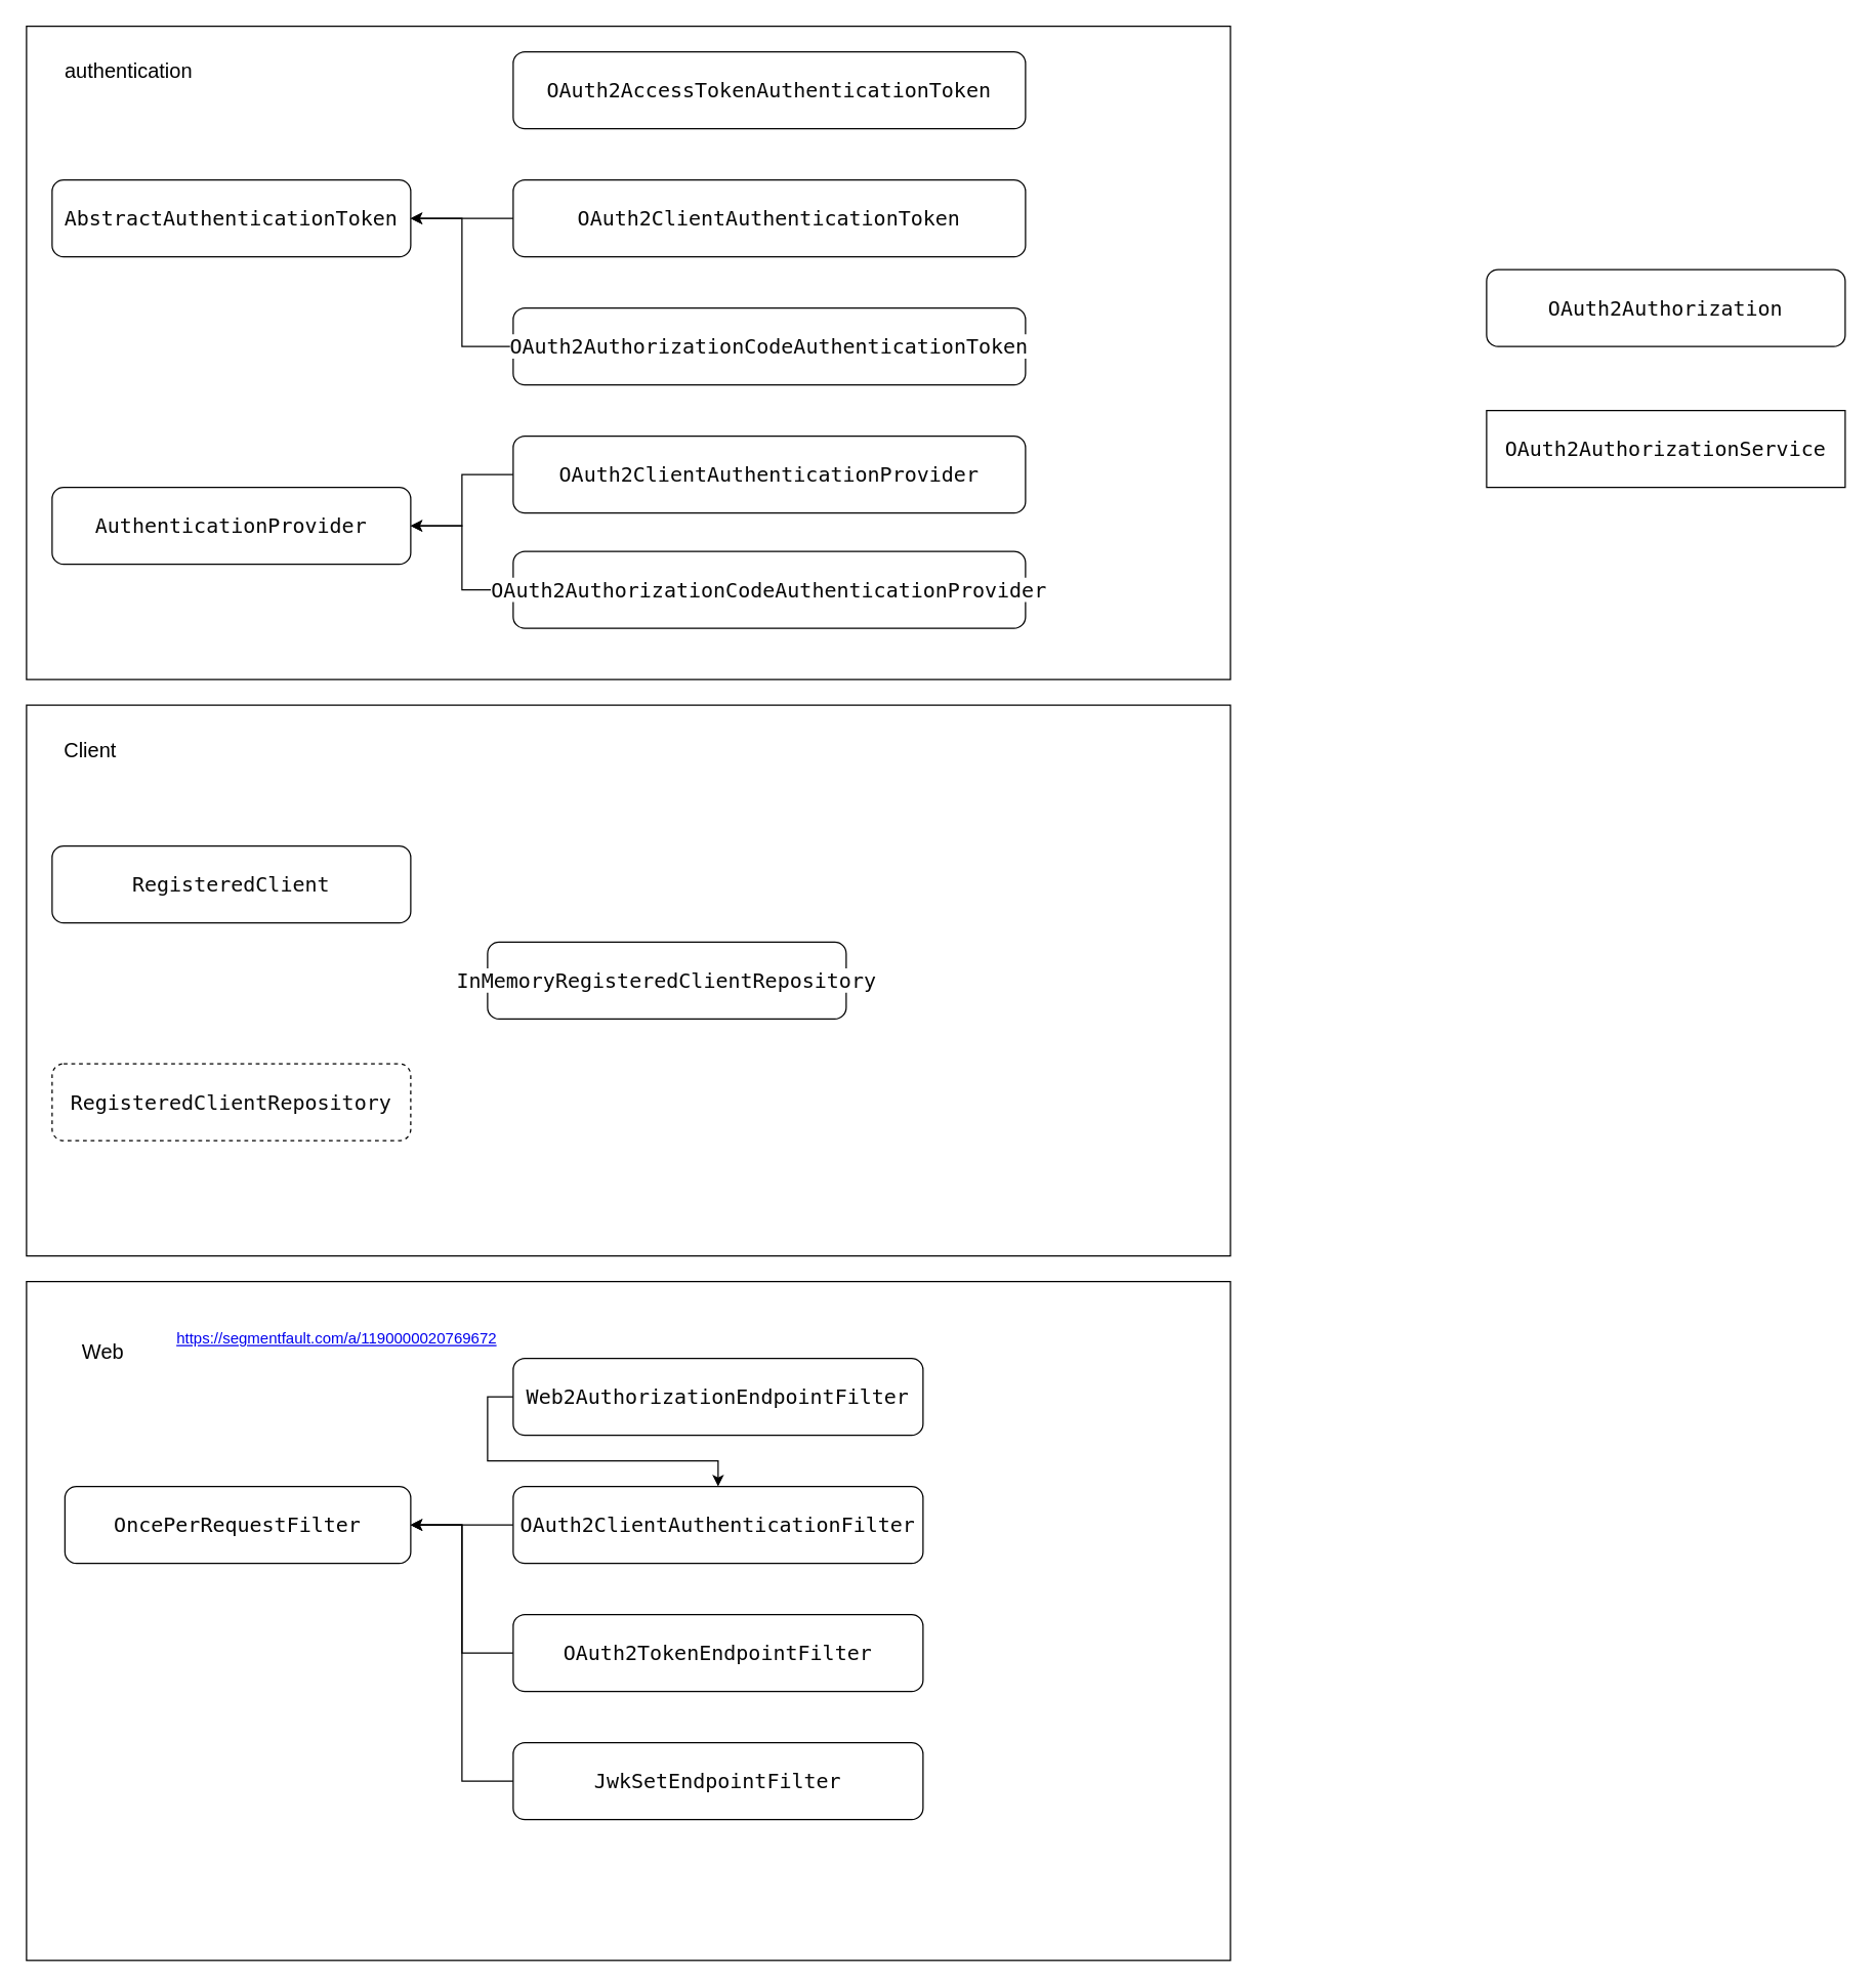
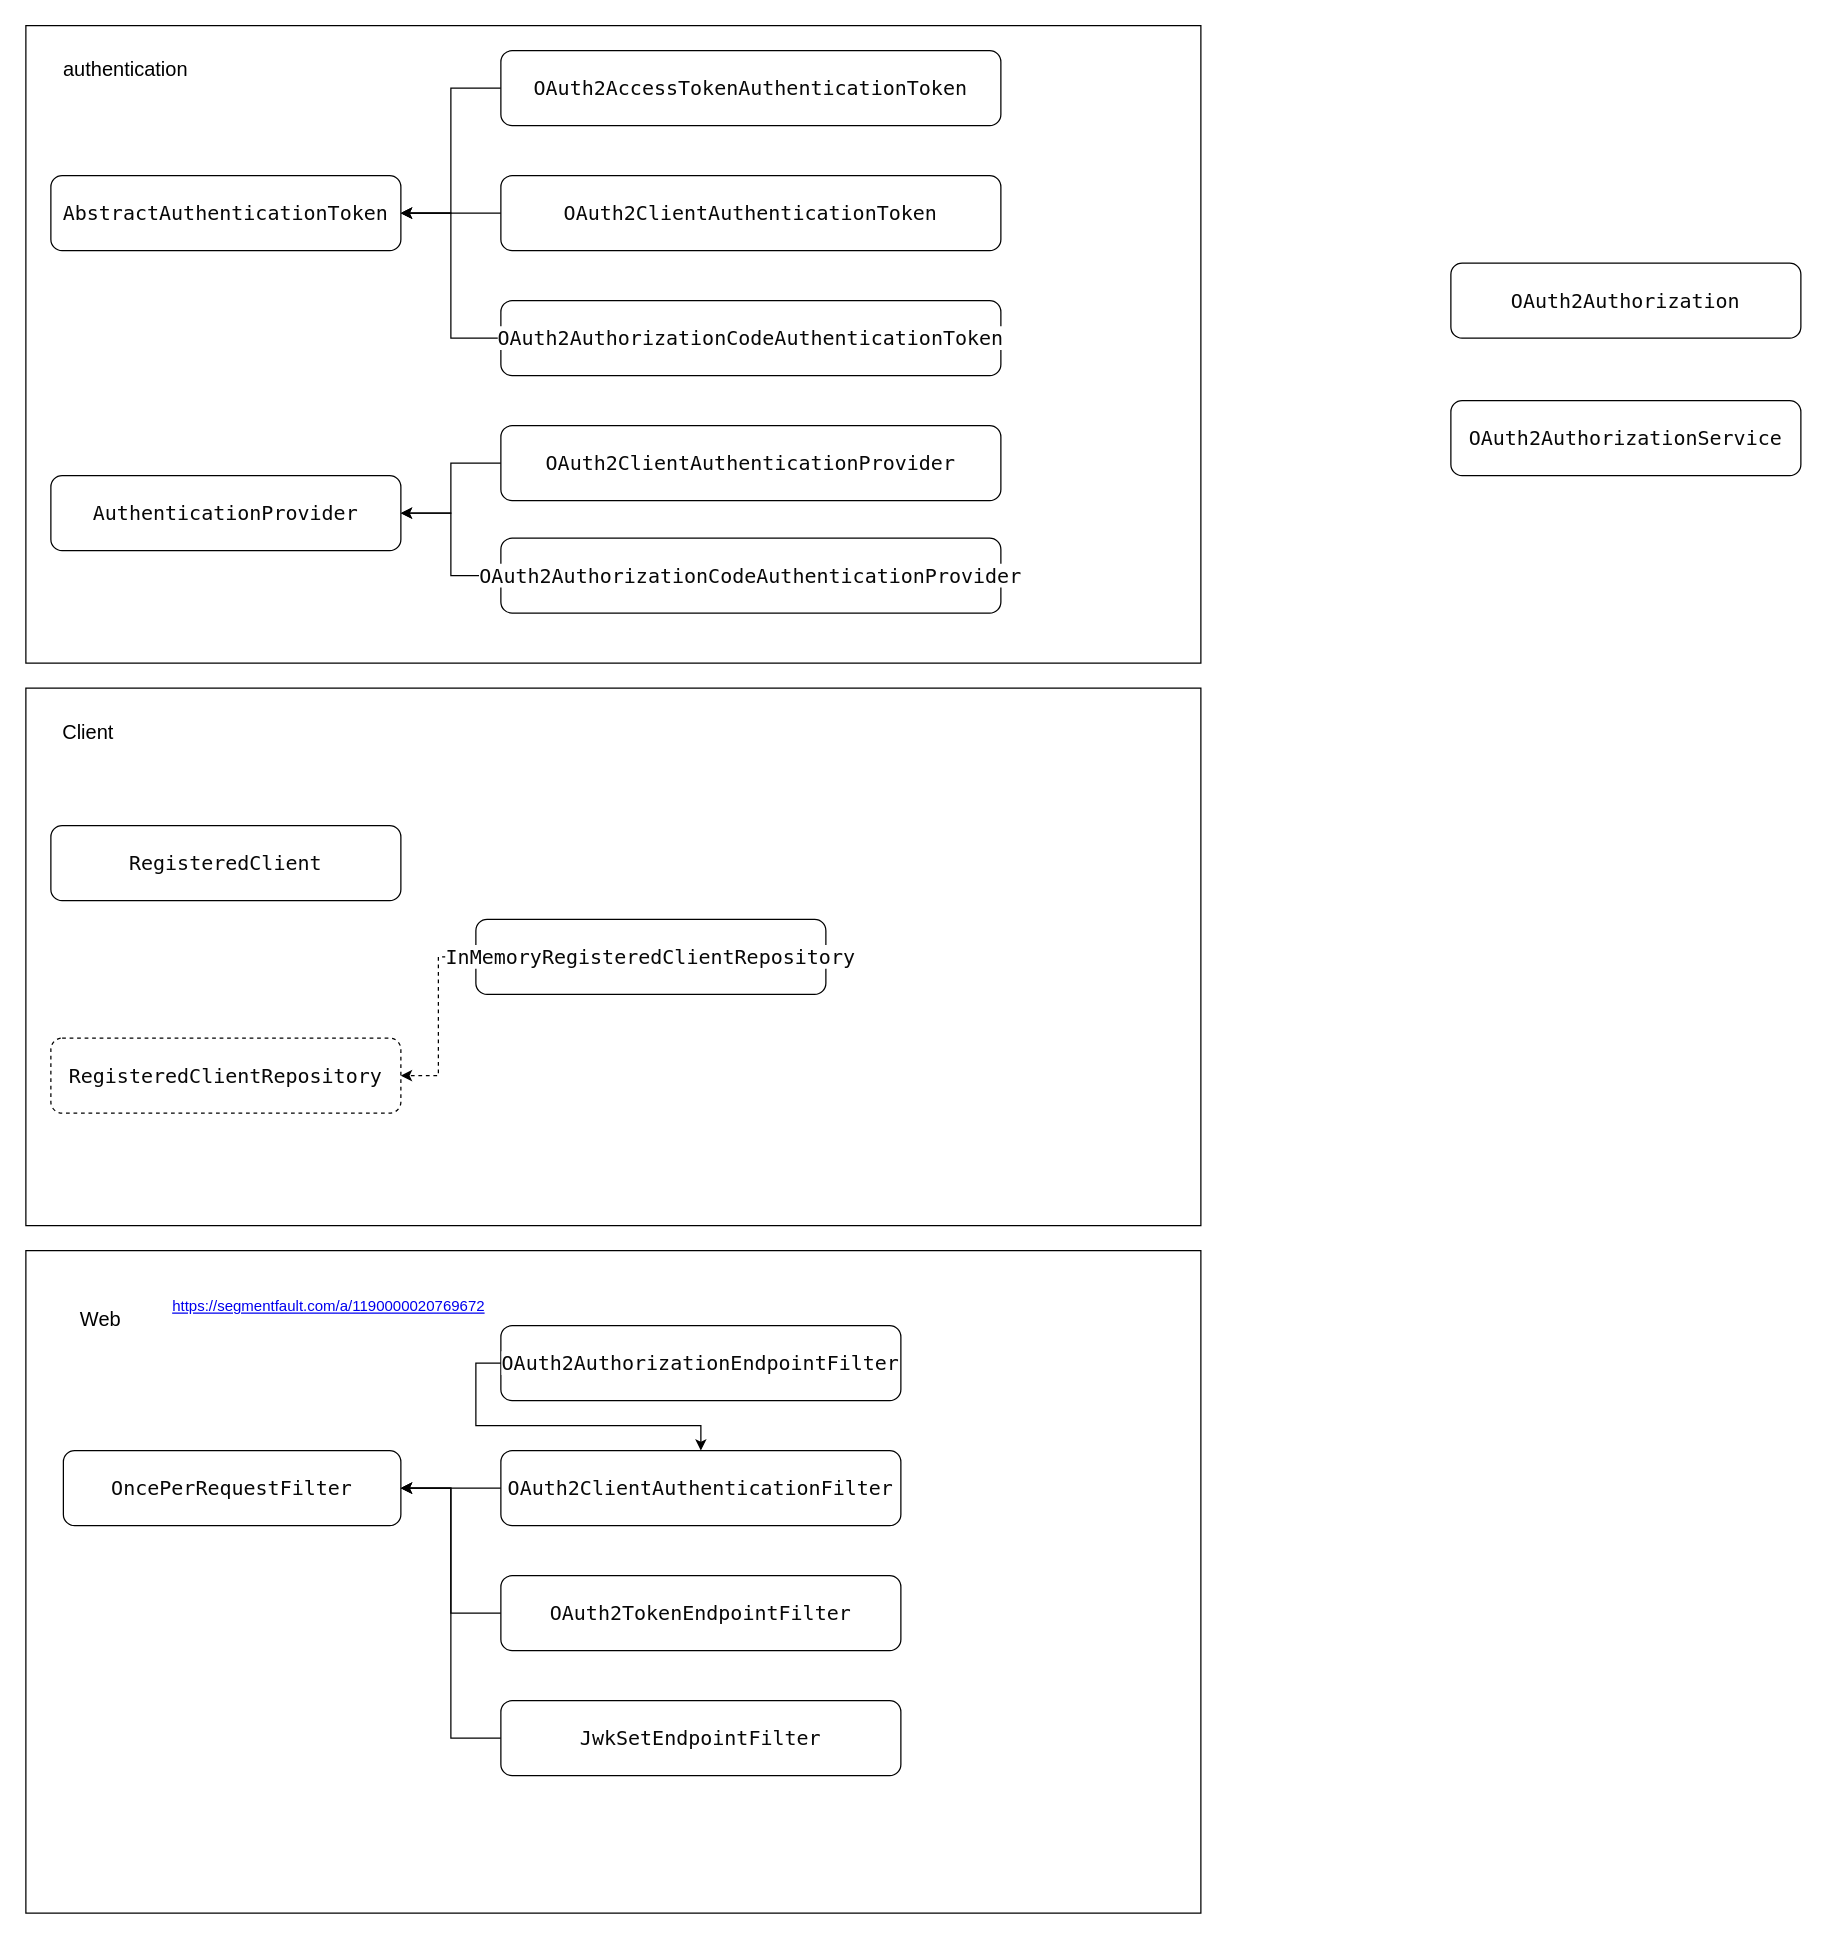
+ <mxCell id="4" style="edgeStyle=orthogonalEdgeStyle;rounded=0;orthogonalLoop=1;jettySize=auto;html=1;exitX=0;exitY=0.5;exitDx=0;exitDy=0;entryX=1;entryY=0.5;entryDx=0;entryDy=0;" edge="1" parent="1" source="5" target="3"><mxGeometry relative="1" as="geometry" /></mxCell>
- <mxCell id="30" value="&lt;div style=&quot;background-color:#ffffff;color:#080808&quot;&gt;&lt;pre style=&quot;font-family:'JetBrains Mono',monospace;font-size:12.0pt;&quot;&gt;&lt;div&gt;&lt;pre style=&quot;font-family:'JetBrains Mono',monospace;font-size:12.0pt;&quot;&gt;OAuth2AuthorizationService&lt;/pre&gt;&lt;/div&gt;&lt;/pre&gt;&lt;/div&gt;" style="whiteSpace=wrap;html=1;rounded=0;" vertex="1" parent="1"><mxGeometry x="1160" y="320" width="280" height="60" as="geometry" /></mxCell>
+ <mxCell id="30" value="&lt;div style=&quot;background-color:#ffffff;color:#080808&quot;&gt;&lt;pre style=&quot;font-family:'JetBrains Mono',monospace;font-size:12.0pt;&quot;&gt;&lt;div&gt;&lt;pre style=&quot;font-family:'JetBrains Mono',monospace;font-size:12.0pt;&quot;&gt;OAuth2AuthorizationService&lt;/pre&gt;&lt;/div&gt;&lt;/pre&gt;&lt;/div&gt;" style="rounded=1;whiteSpace=wrap;html=1;" vertex="1" parent="1"><mxGeometry x="1160" y="320" width="280" height="60" as="geometry" /></mxCell>
+ <mxCell id="31" style="edgeStyle=orthogonalEdgeStyle;rounded=0;orthogonalLoop=1;jettySize=auto;html=1;exitX=0;exitY=0.5;exitDx=0;exitDy=0;entryX=1;entryY=0.5;entryDx=0;entryDy=0;dashed=1;" edge="1" parent="1" source="32" target="19"><mxGeometry relative="1" as="geometry" /></mxCell>
- <mxCell id="24" value="&lt;div style=&quot;background-color:#ffffff;color:#080808&quot;&gt;&lt;pre style=&quot;font-family:'JetBrains Mono',monospace;font-size:12.0pt;&quot;&gt;&lt;pre style=&quot;font-family:'JetBrains Mono',monospace;font-size:12.0pt;&quot;&gt;&lt;pre style=&quot;font-family:'JetBrains Mono',monospace;font-size:12.0pt;&quot;&gt;&lt;div&gt;&lt;pre style=&quot;font-family:'JetBrains Mono',monospace;font-size:12.0pt;&quot;&gt;Web2AuthorizationEndpointFilter&lt;/pre&gt;&lt;/div&gt;&lt;/pre&gt;&lt;/pre&gt;&lt;/pre&gt;&lt;/div&gt;" style="rounded=1;whiteSpace=wrap;html=1;" vertex="1" parent="1"><mxGeometry x="400" y="1060" width="320" height="60" as="geometry" /></mxCell>
+ <mxCell id="24" value="&lt;div style=&quot;background-color:#ffffff;color:#080808&quot;&gt;&lt;pre style=&quot;font-family:'JetBrains Mono',monospace;font-size:12.0pt;&quot;&gt;&lt;pre style=&quot;font-family:'JetBrains Mono',monospace;font-size:12.0pt;&quot;&gt;&lt;pre style=&quot;font-family:'JetBrains Mono',monospace;font-size:12.0pt;&quot;&gt;&lt;div&gt;&lt;pre style=&quot;font-family:'JetBrains Mono',monospace;font-size:12.0pt;&quot;&gt;OAuth2AuthorizationEndpointFilter&lt;/pre&gt;&lt;/div&gt;&lt;/pre&gt;&lt;/pre&gt;&lt;/pre&gt;&lt;/div&gt;" style="rounded=1;whiteSpace=wrap;html=1;" vertex="1" parent="1"><mxGeometry x="400" y="1060" width="320" height="60" as="geometry" /></mxCell>
